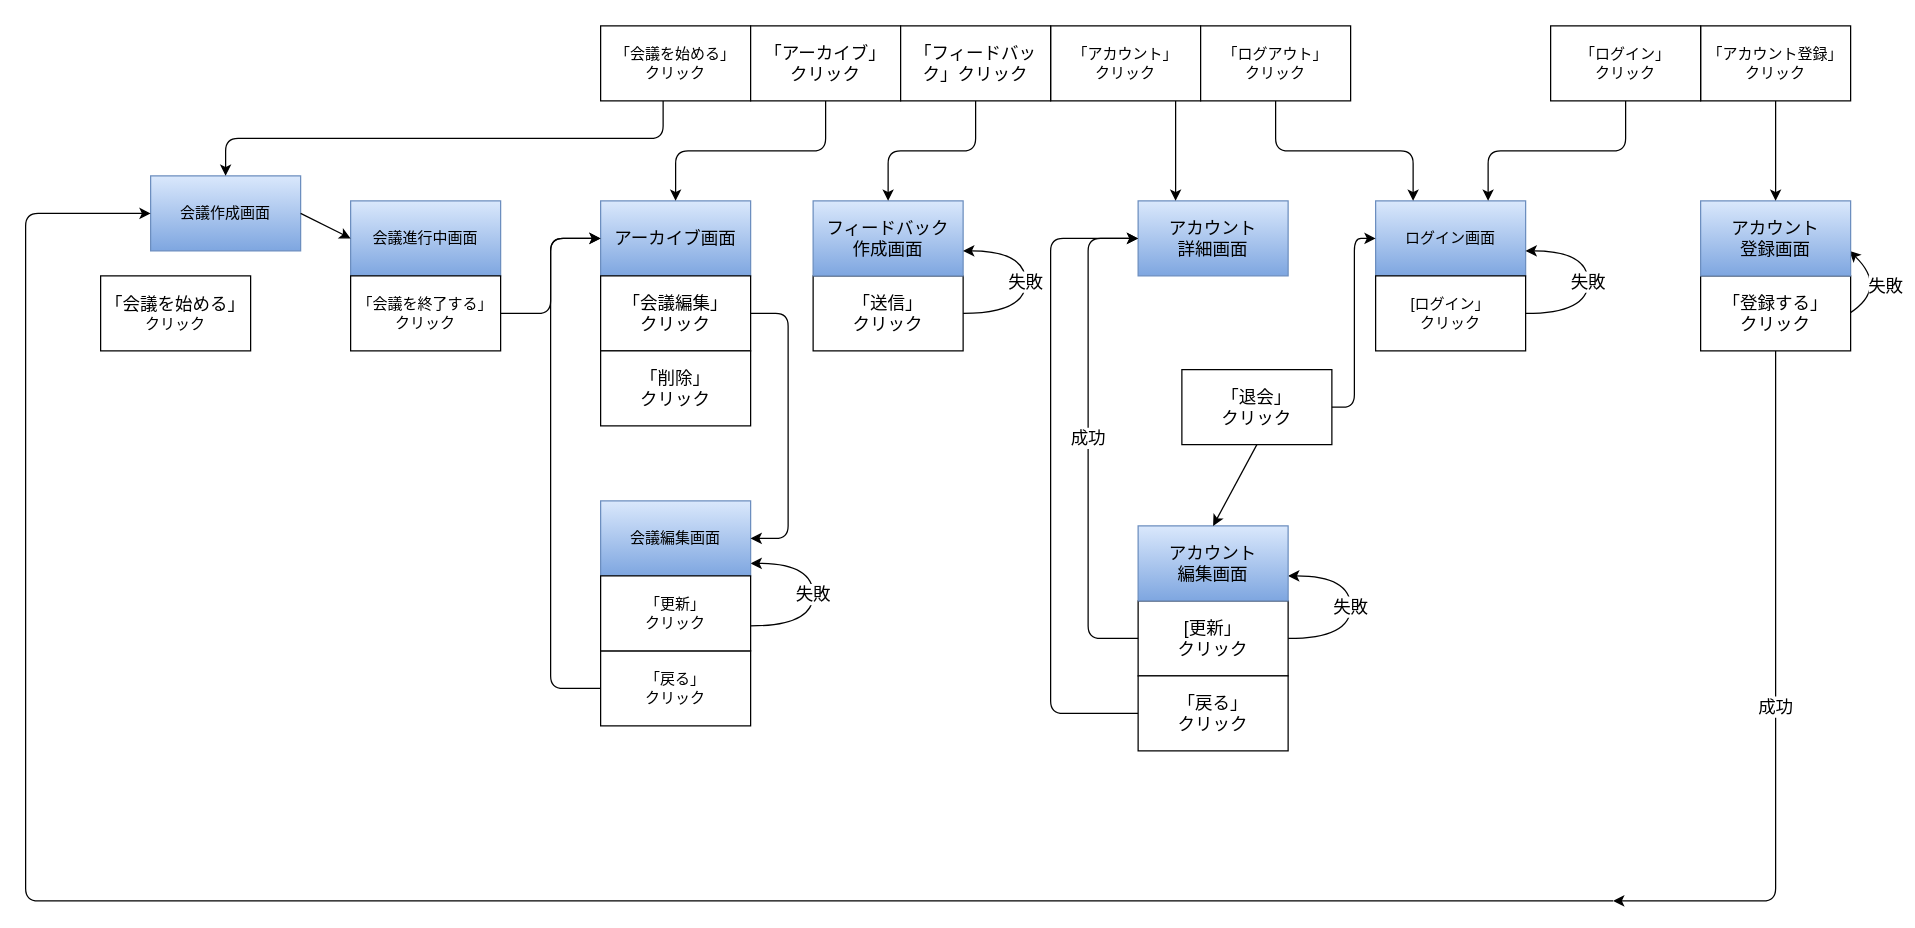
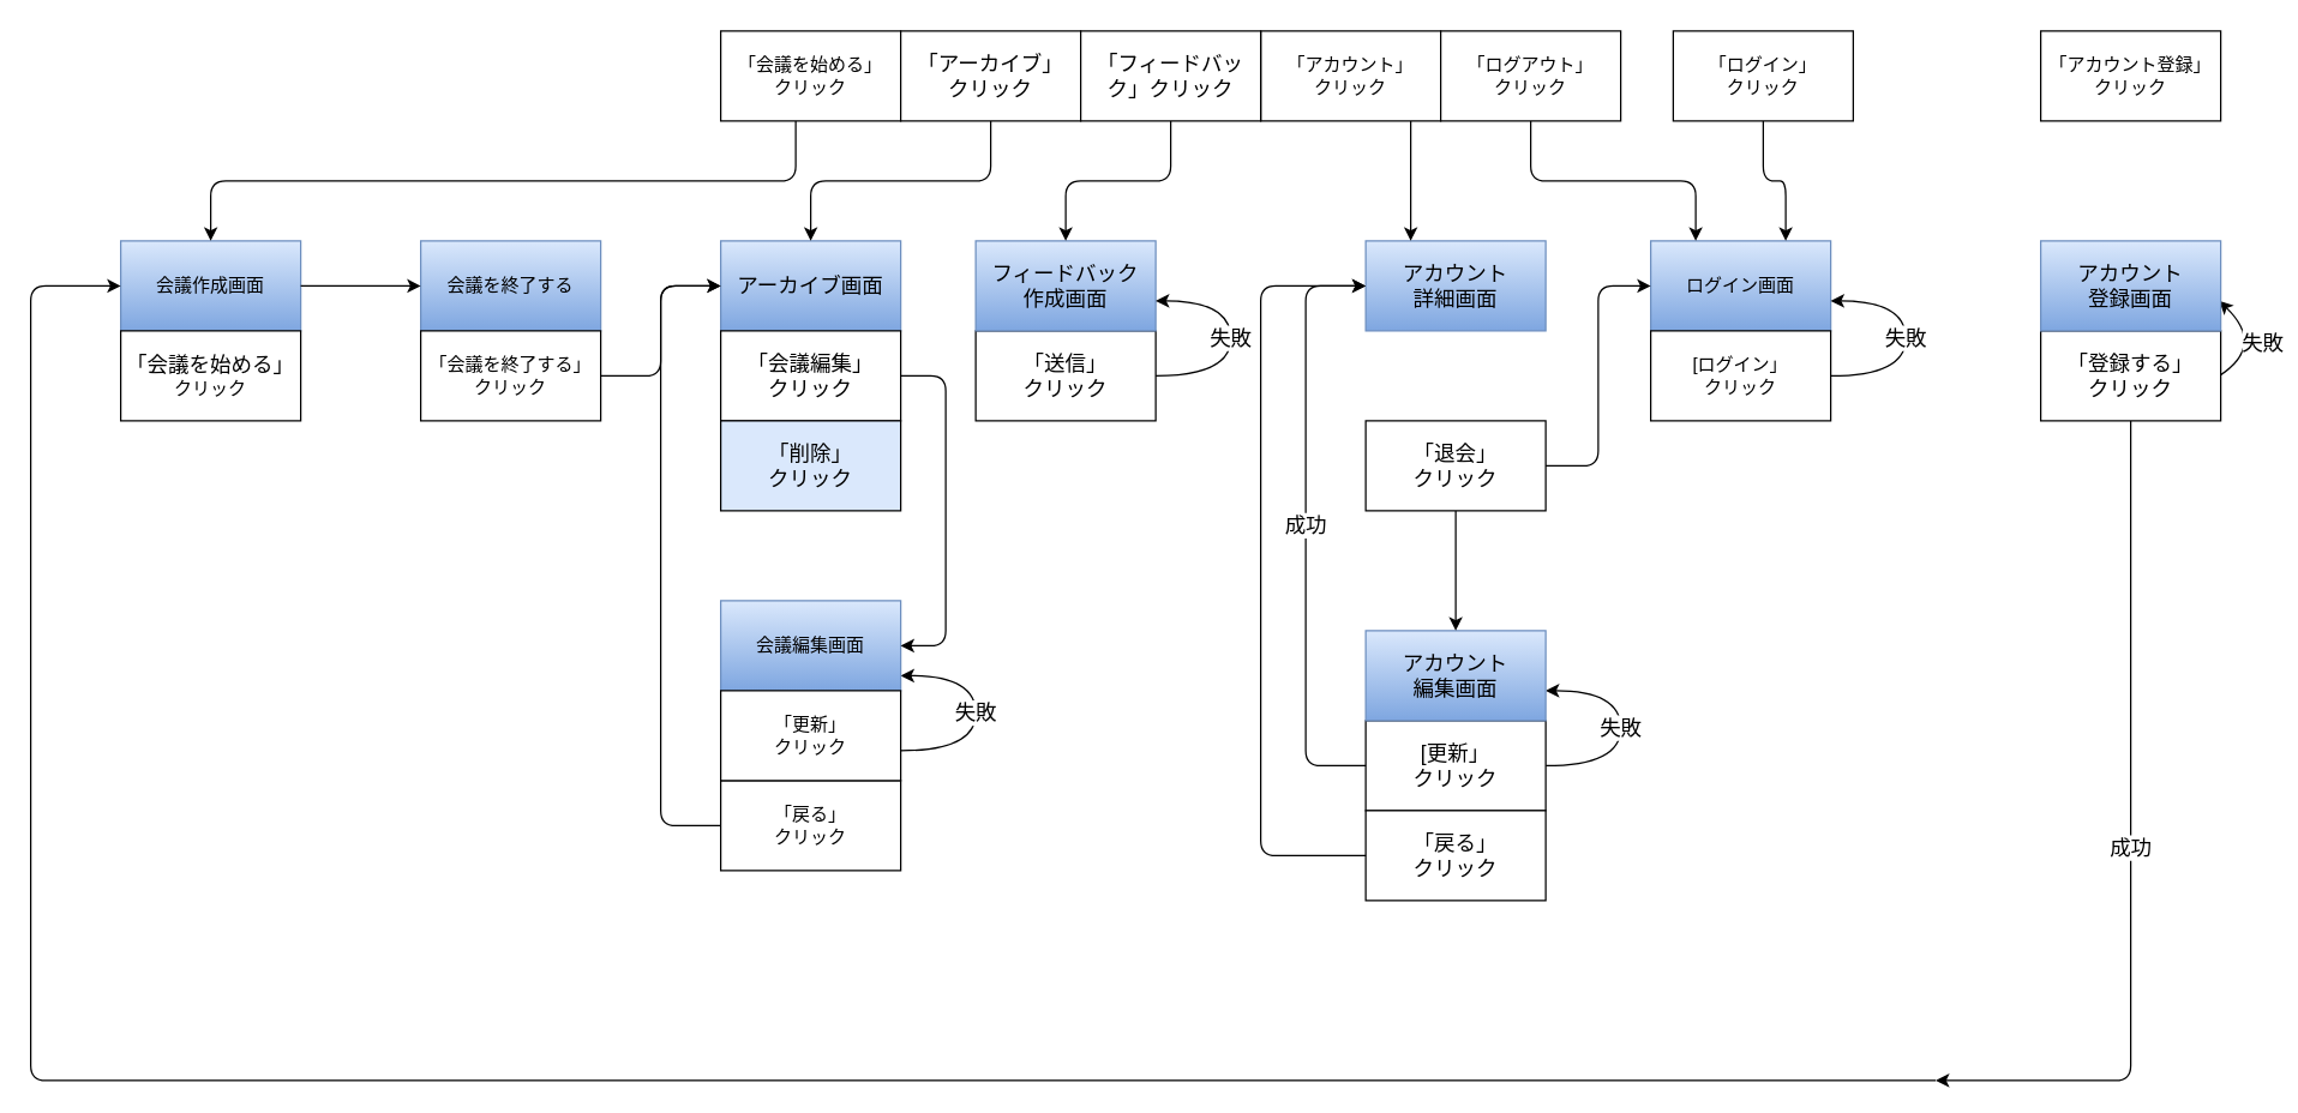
- <mxCell id="6" value="「ログイン」&lt;br&gt;クリック" style="rounded=0;whiteSpace=wrap;html=1;" parent="1" vertex="1"><mxGeometry x="1240" y="20" width="120" height="60" as="geometry" /></mxCell>
+ <mxCell id="6" value="「ログイン」&lt;br&gt;クリック" style="rounded=0;whiteSpace=wrap;html=1;" parent="1" vertex="1"><mxGeometry x="1115" y="20" width="120" height="60" as="geometry" /></mxCell>
- <mxCell id="20" value="" style="endArrow=classic;html=1;fontSize=14;exitX=0.5;exitY=1;exitDx=0;exitDy=0;entryX=0.5;entryY=0;entryDx=0;entryDy=0;" parent="1" source="5" target="18" edge="1"><mxGeometry width="50" height="50" relative="1" as="geometry"><mxPoint x="1350" y="300" as="sourcePoint" /><mxPoint x="1400" y="250" as="targetPoint" /></mxGeometry></mxCell>
- <mxCell id="7" value="会議作成画面" style="rounded=0;whiteSpace=wrap;html=1;fillColor=#dae8fc;gradientColor=#7ea6e0;strokeColor=#6c8ebf;" parent="1" vertex="1"><mxGeometry x="120" y="140" width="120" height="60" as="geometry" /></mxCell>
+ <mxCell id="7" value="会議作成画面" style="rounded=0;whiteSpace=wrap;html=1;fillColor=#dae8fc;gradientColor=#7ea6e0;strokeColor=#6c8ebf;" parent="1" vertex="1"><mxGeometry x="80" y="160" width="120" height="60" as="geometry" /></mxCell>
- <mxCell id="46" value="会議進行中画面" style="rounded=0;whiteSpace=wrap;html=1;fillColor=#dae8fc;gradientColor=#7ea6e0;strokeColor=#6c8ebf;" vertex="1" parent="1"><mxGeometry x="280" y="160" width="120" height="60" as="geometry" /></mxCell>
+ <mxCell id="46" value="会議を終了する" style="rounded=0;whiteSpace=wrap;html=1;fillColor=#dae8fc;gradientColor=#7ea6e0;strokeColor=#6c8ebf;" vertex="1" parent="1"><mxGeometry x="280" y="160" width="120" height="60" as="geometry" /></mxCell>
- <mxCell id="33" value="「削除」&lt;br&gt;クリック" style="rounded=0;whiteSpace=wrap;html=1;fontSize=14;" parent="1" vertex="1"><mxGeometry x="480" y="280" width="120" height="60" as="geometry" /></mxCell>
+ <mxCell id="33" value="「削除」&lt;br&gt;クリック" style="rounded=0;whiteSpace=wrap;html=1;fontSize=14;fillColor=#dae8fc;" parent="1" vertex="1"><mxGeometry x="480" y="280" width="120" height="60" as="geometry" /></mxCell>
- <mxCell id="36" value="「退会」&lt;br&gt;クリック" style="rounded=0;whiteSpace=wrap;html=1;fontSize=14;" parent="1" vertex="1"><mxGeometry x="945" y="295" width="120" height="60" as="geometry" /></mxCell>
+ <mxCell id="36" value="「退会」&lt;br&gt;クリック" style="rounded=0;whiteSpace=wrap;html=1;fontSize=14;" parent="1" vertex="1"><mxGeometry x="910" y="280" width="120" height="60" as="geometry" /></mxCell>
